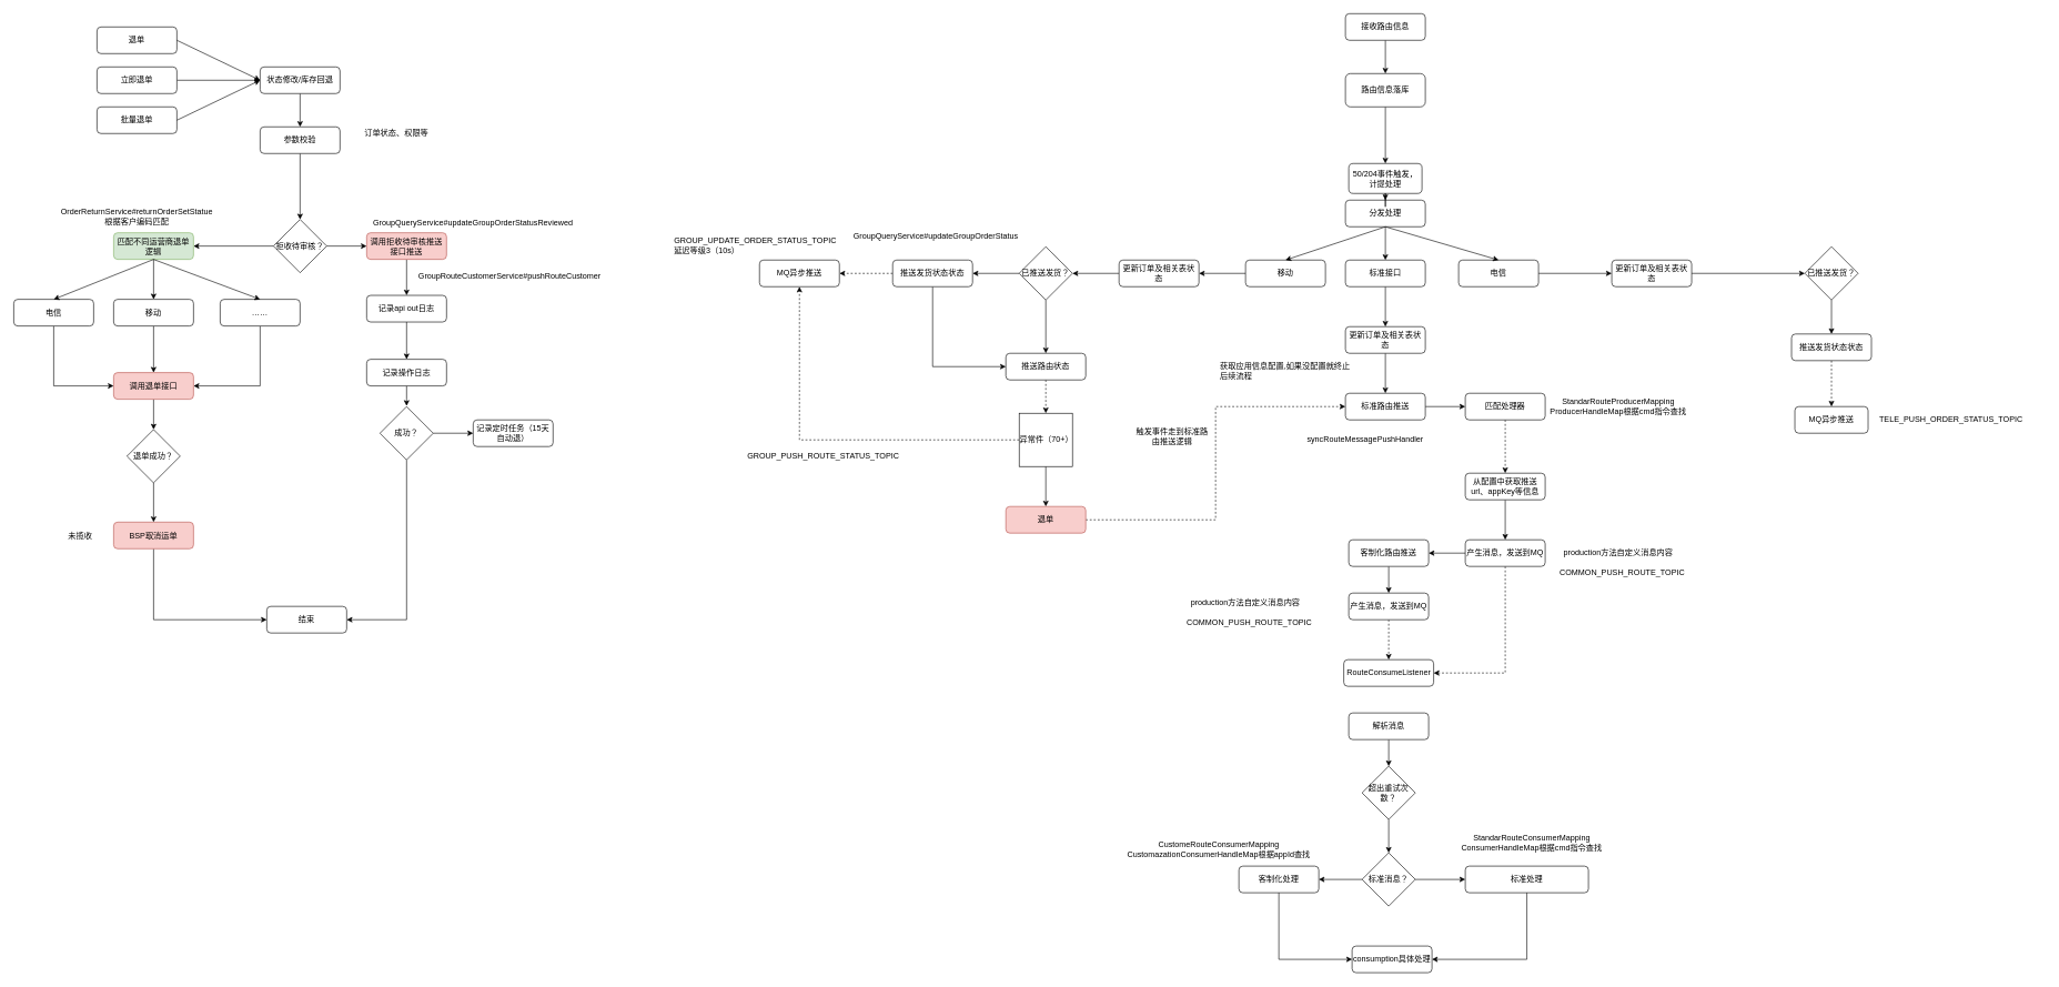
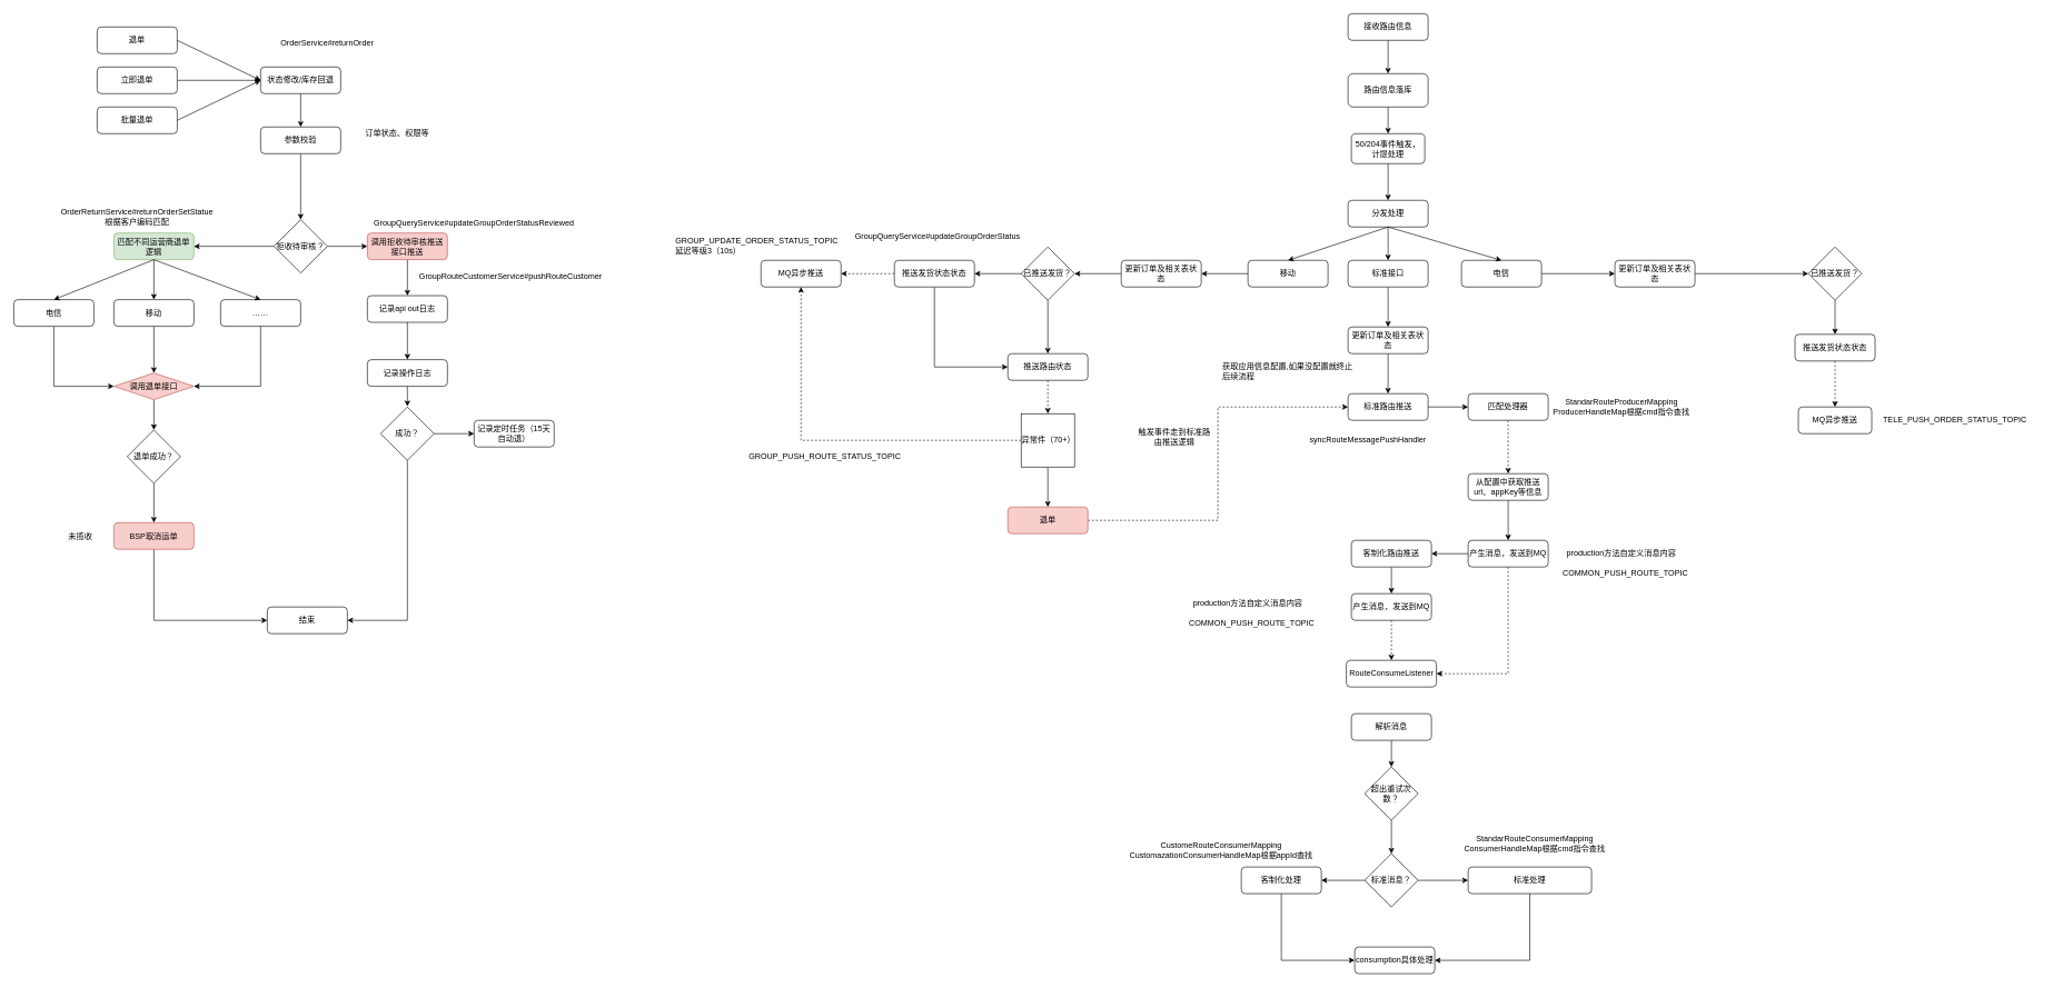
+ <mxCell id="89" value="OrderService#returnOrder" style="text;html=1;strokeColor=none;fillColor=none;align=center;verticalAlign=middle;whiteSpace=wrap;rounded=0;" vertex="1" parent="1"><mxGeometry x="420" y="50" width="140" height="30" as="geometry" /></mxCell>
- <mxCell id="17" value="50/204事件触发，计提处理" style="rounded=1;whiteSpace=wrap;html=1;" vertex="1" parent="1"><mxGeometry x="2025" y="245" width="110" height="45" as="geometry" /></mxCell>
+ <mxCell id="17" value="50/204事件触发，计提处理" style="rounded=1;whiteSpace=wrap;html=1;" vertex="1" parent="1"><mxGeometry x="2025" y="200" width="110" height="45" as="geometry" /></mxCell>
- <mxCell id="122" value="调用退单接口" style="rounded=1;whiteSpace=wrap;html=1;fillColor=#f8cecc;strokeColor=#b85450;" vertex="1" parent="1"><mxGeometry x="170" y="559" width="120" height="40" as="geometry" /></mxCell>
+ <mxCell id="122" value="调用退单接口" style="rhombus;whiteSpace=wrap;html=1;fillColor=#f8cecc;strokeColor=#b85450;" vertex="1" parent="1"><mxGeometry x="170" y="559" width="120" height="40" as="geometry" /></mxCell>
